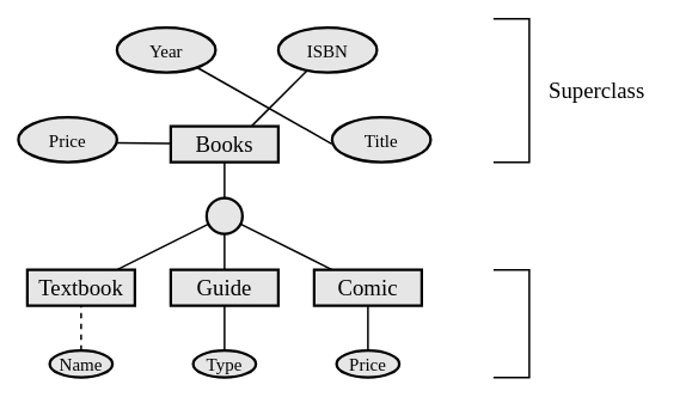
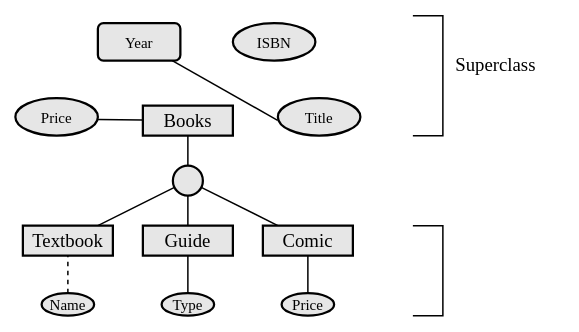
- <mxCell id="3" value="Year" style="ellipse;whiteSpace=wrap;html=1;fillStyle=solid;strokeWidth=3;fontFamily=Ubuntu Mono;fontSize=20;fillColor=#E6E6E6;" vertex="1" parent="1"><mxGeometry x="130" y="30" width="110" height="50" as="geometry" /></mxCell>
+ <mxCell id="3" value="Year" style="whiteSpace=wrap;html=1;fillStyle=solid;strokeWidth=3;fontFamily=Ubuntu Mono;fontSize=20;fillColor=#E6E6E6;rounded=1;" vertex="1" parent="1"><mxGeometry x="130" y="30" width="110" height="50" as="geometry" /></mxCell>
- <mxCell id="26" value="Superclass" style="whiteSpace=wrap;html=1;fontSize=25;fontFamily=Ubuntu Mono;fillColor=none;fillStyle=solid;strokeWidth=3;strokeColor=none;align=left;" vertex="1" parent="1"><mxGeometry x="610" y="80" width="140" height="40" as="geometry" /></mxCell>
+ <mxCell id="26" value="Superclass" style="whiteSpace=wrap;html=1;fontSize=25;fontFamily=Ubuntu Mono;fillColor=none;fillStyle=solid;strokeWidth=3;strokeColor=none;align=left;" vertex="1" parent="1"><mxGeometry x="605" y="65" width="140" height="40" as="geometry" /></mxCell>
- <mxCell id="4" style="edgeStyle=none;rounded=0;orthogonalLoop=1;jettySize=auto;html=1;entryX=0.75;entryY=0;entryDx=0;entryDy=0;strokeWidth=2;fontFamily=Ubuntu Mono;fontSize=20;endArrow=none;endFill=0;" edge="1" parent="1" source="5" target="2"><mxGeometry relative="1" as="geometry" /></mxCell>
